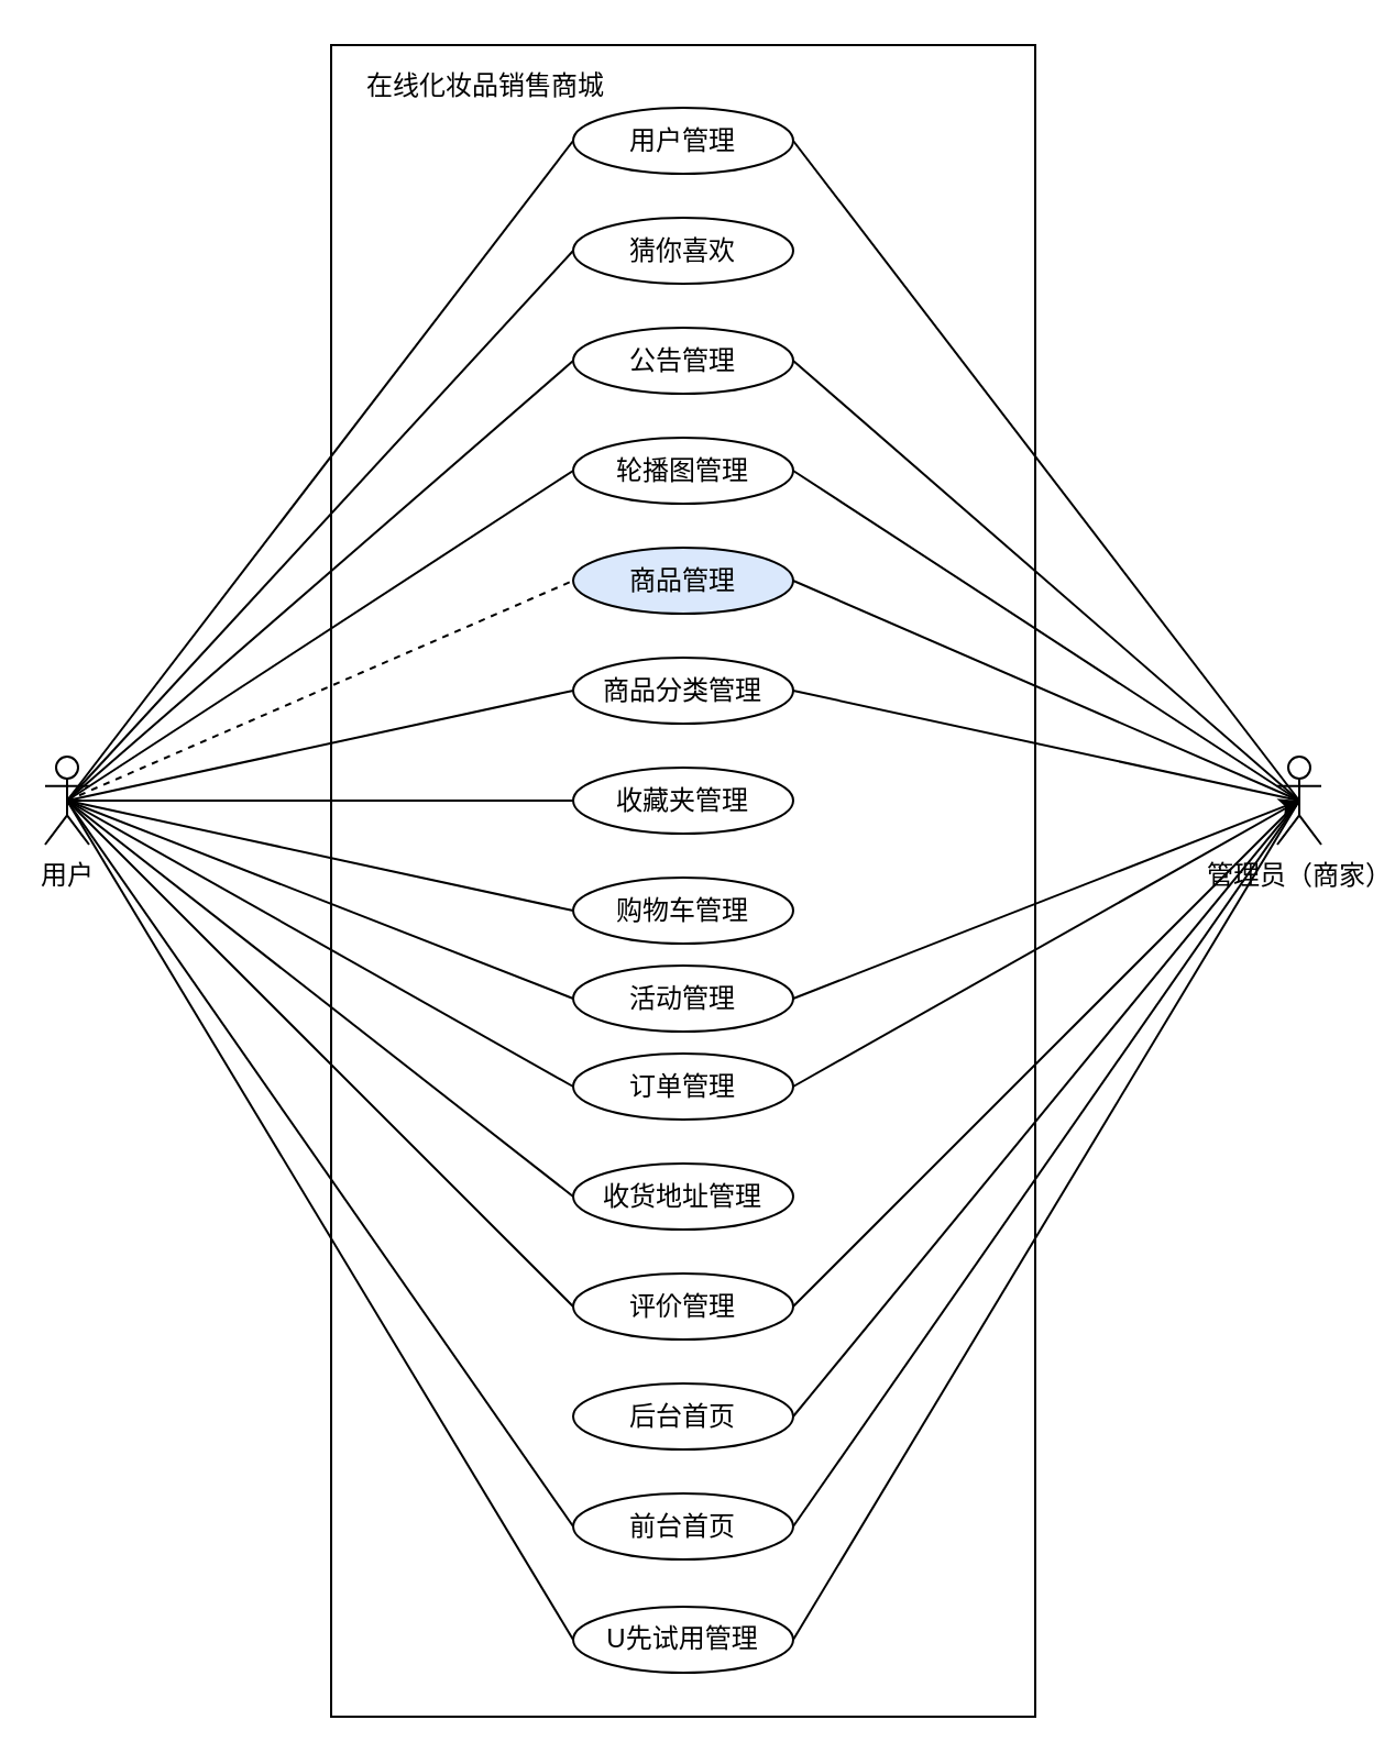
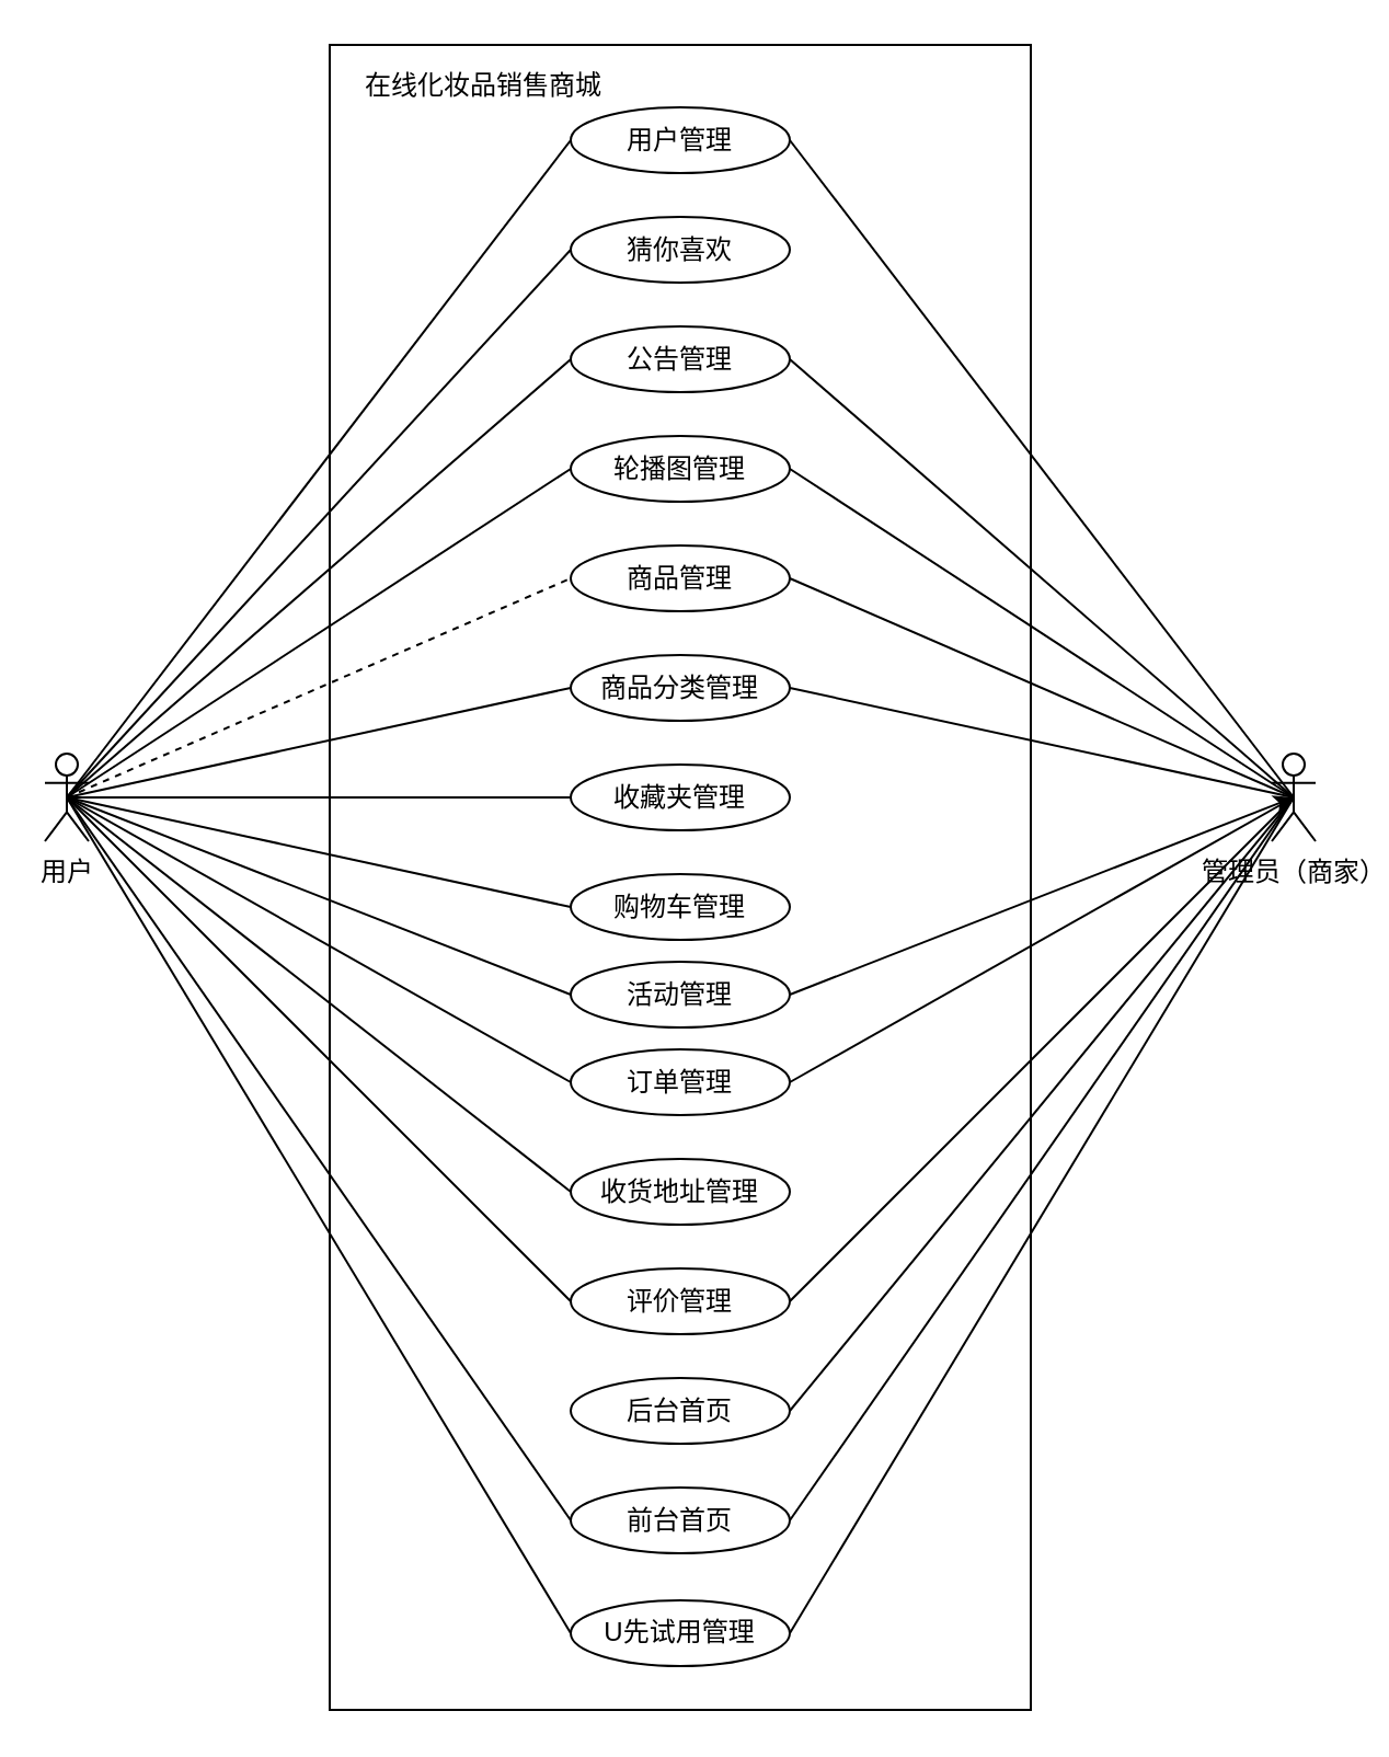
- <mxCell id="10" value="商品管理" style="ellipse;whiteSpace=wrap;html=1;fillColor=#dae8fc;" parent="1" vertex="1"><mxGeometry x="260" y="248.5" width="100" height="30" as="geometry" /></mxCell>
+ <mxCell id="10" value="商品管理" style="ellipse;whiteSpace=wrap;html=1;" parent="1" vertex="1"><mxGeometry x="260" y="248.5" width="100" height="30" as="geometry" /></mxCell>
